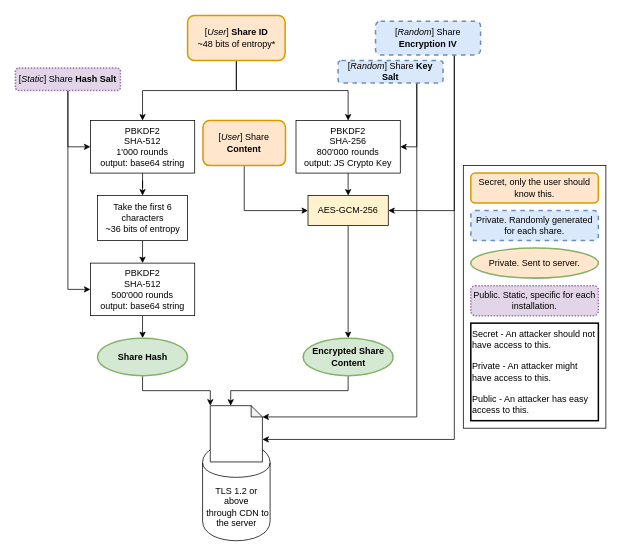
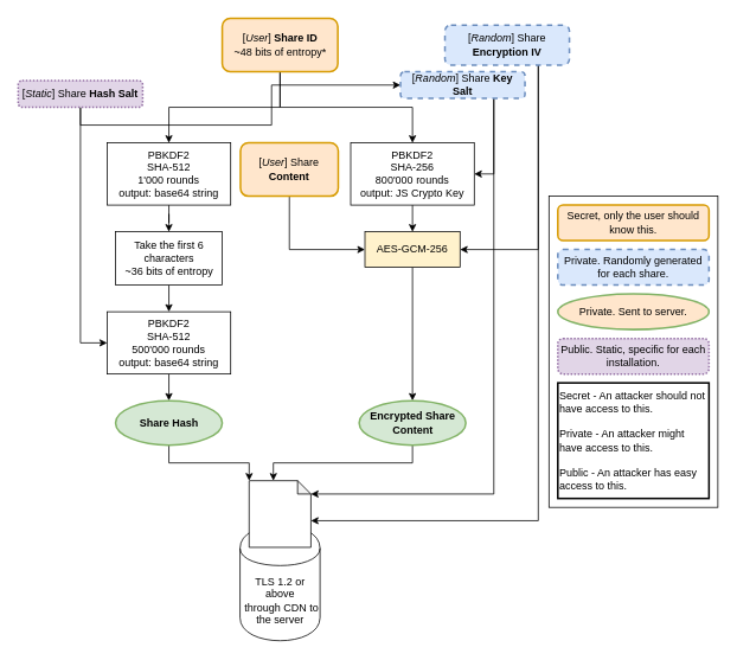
- <mxCell id="7" style="edgeStyle=orthogonalEdgeStyle;rounded=0;orthogonalLoop=1;jettySize=auto;html=1;exitX=0.5;exitY=1;exitDx=0;exitDy=0;entryX=0;entryY=0.5;entryDx=0;entryDy=0;" edge="1" parent="1" source="9" target="6"><mxGeometry relative="1" as="geometry" /></mxCell>
+ <mxCell id="7" style="edgeStyle=orthogonalEdgeStyle;rounded=0;orthogonalLoop=1;jettySize=auto;html=1;exitX=0.5;exitY=1;exitDx=0;exitDy=0;" edge="1" parent="1" source="9" target="18"><mxGeometry relative="1" as="geometry" /></mxCell>
